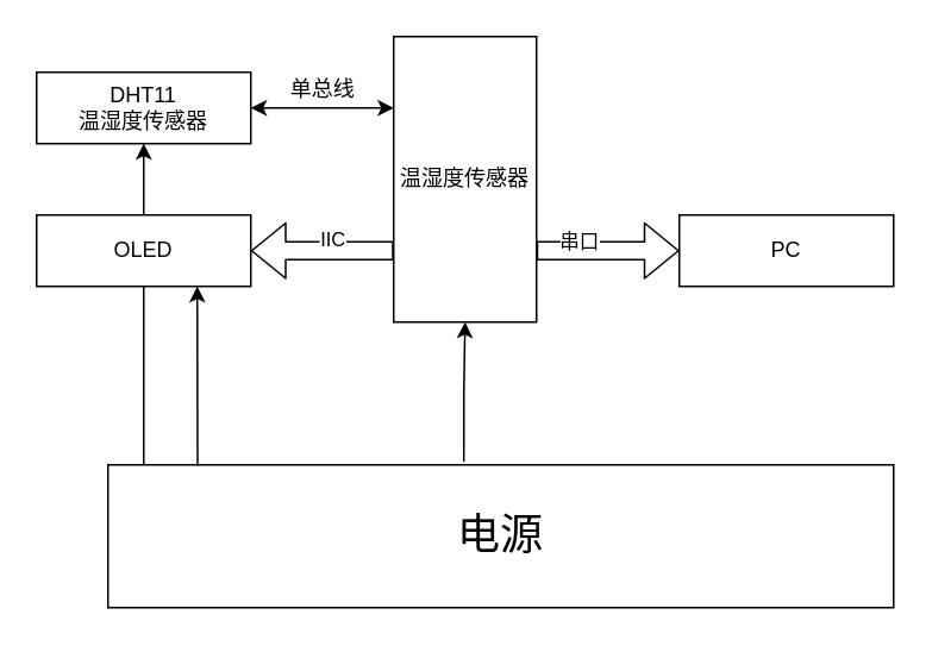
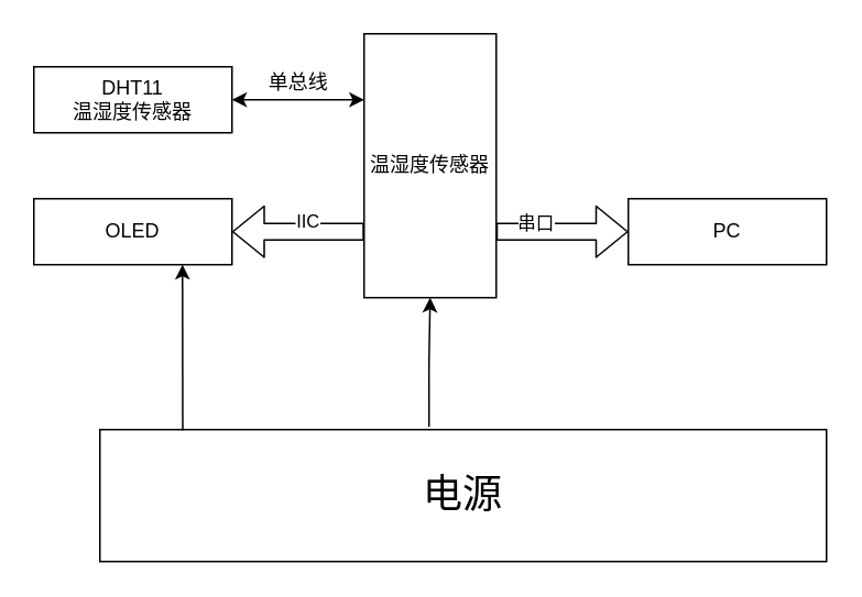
- <mxCell id="3" style="edgeStyle=orthogonalEdgeStyle;rounded=0;orthogonalLoop=1;jettySize=auto;html=1;exitX=0.25;exitY=0;exitDx=0;exitDy=0;" edge="1" parent="1" source="4" target="6"><mxGeometry relative="1" as="geometry"><Array as="points"><mxPoint x="80" y="260" /></Array></mxGeometry></mxCell>
